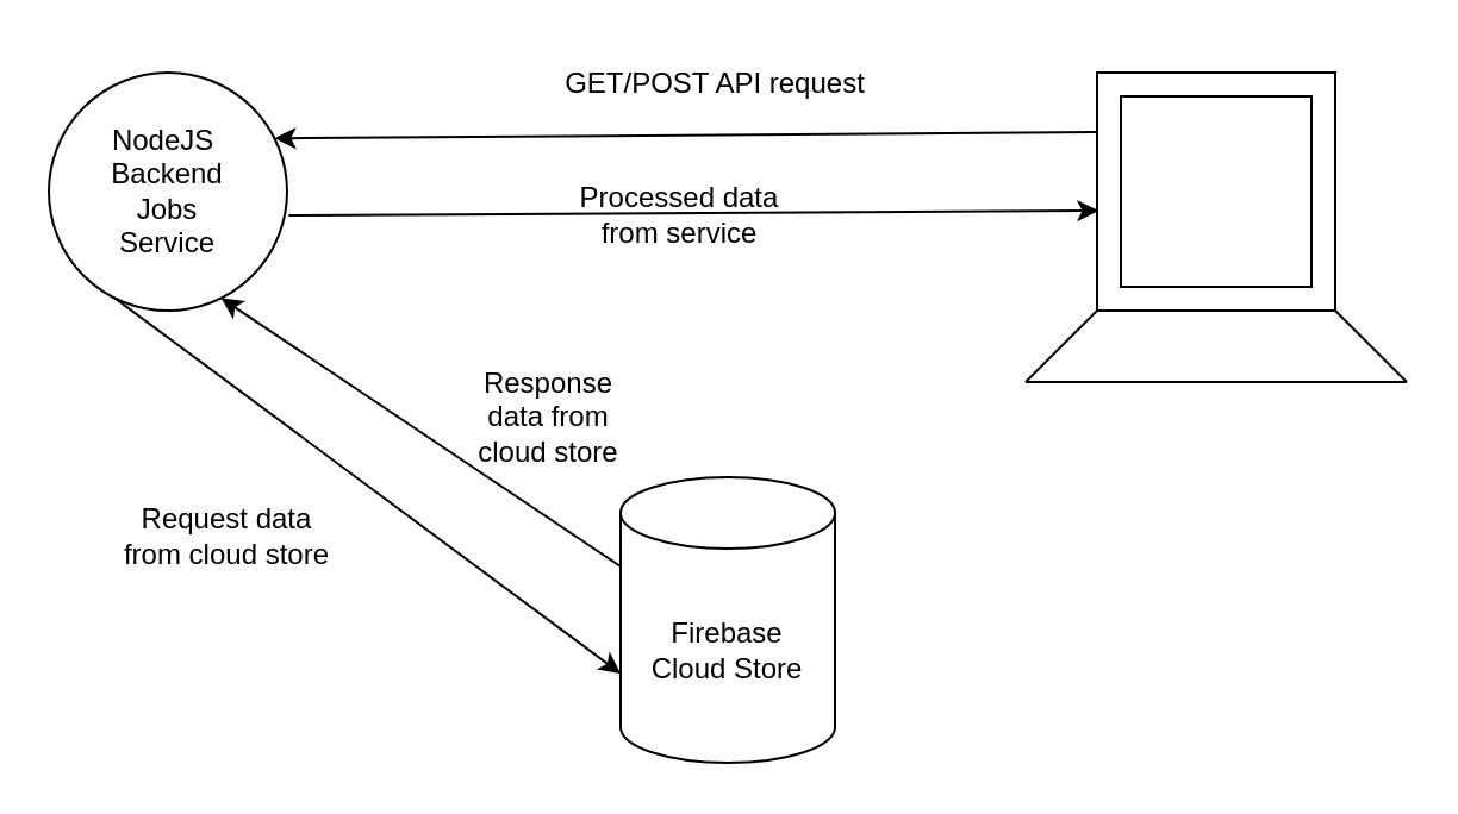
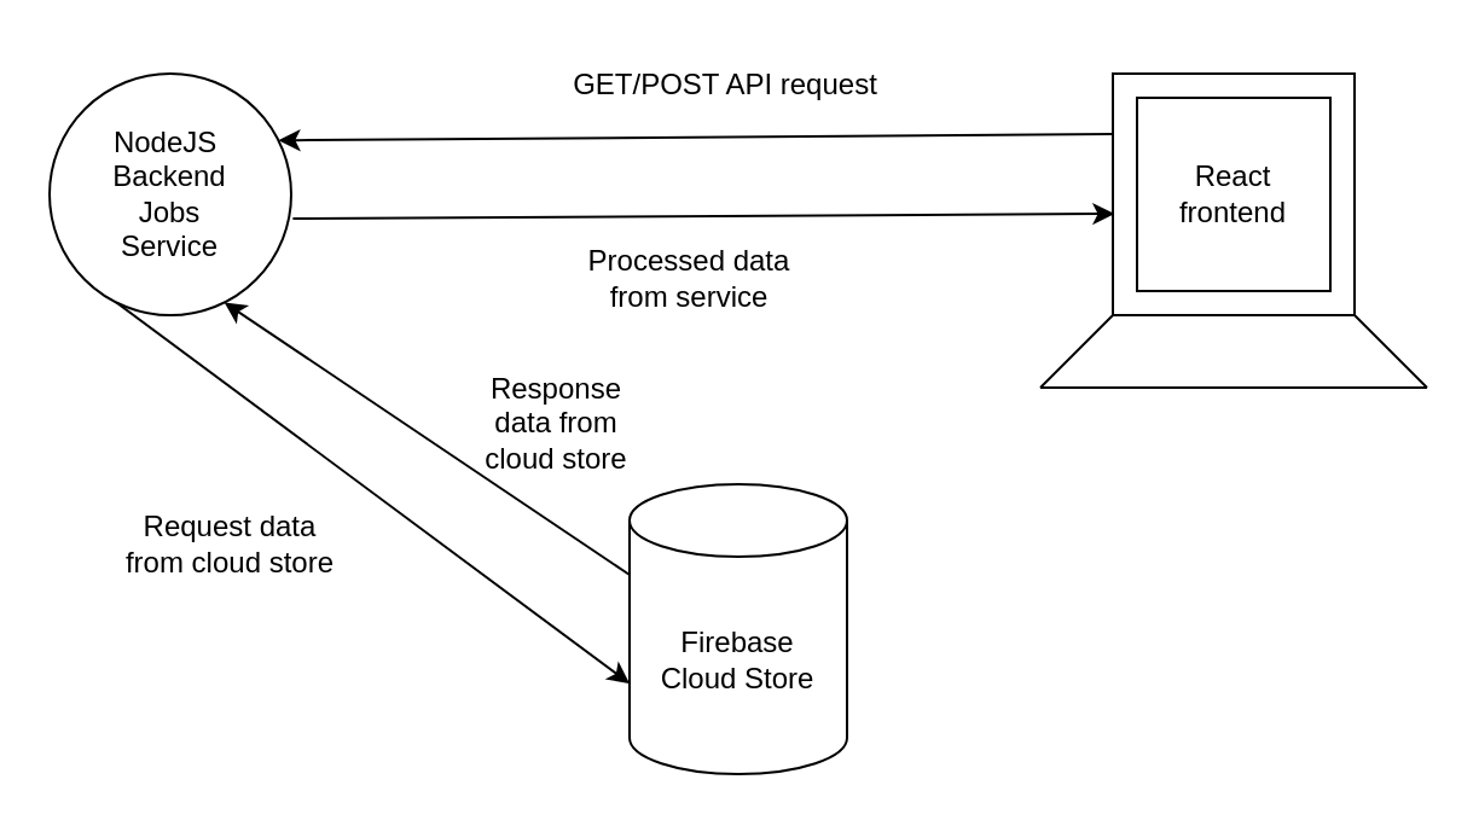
+ <mxCell id="17" value="React frontend" style="text;html=1;strokeColor=none;fillColor=none;align=center;verticalAlign=middle;whiteSpace=wrap;rounded=0;" vertex="1" parent="1"><mxGeometry x="480" y="65" width="60" height="30" as="geometry" /></mxCell>
- <mxCell id="12" value="Processed data from service" style="text;html=1;strokeColor=none;fillColor=none;align=center;verticalAlign=middle;whiteSpace=wrap;rounded=0;" vertex="1" parent="1"><mxGeometry x="240" y="75" width="90" height="30" as="geometry" /></mxCell>
+ <mxCell id="12" value="Processed data from service" style="text;html=1;strokeColor=none;fillColor=none;align=center;verticalAlign=middle;whiteSpace=wrap;rounded=0;" vertex="1" parent="1"><mxGeometry x="240" y="100" width="90" height="30" as="geometry" /></mxCell>
